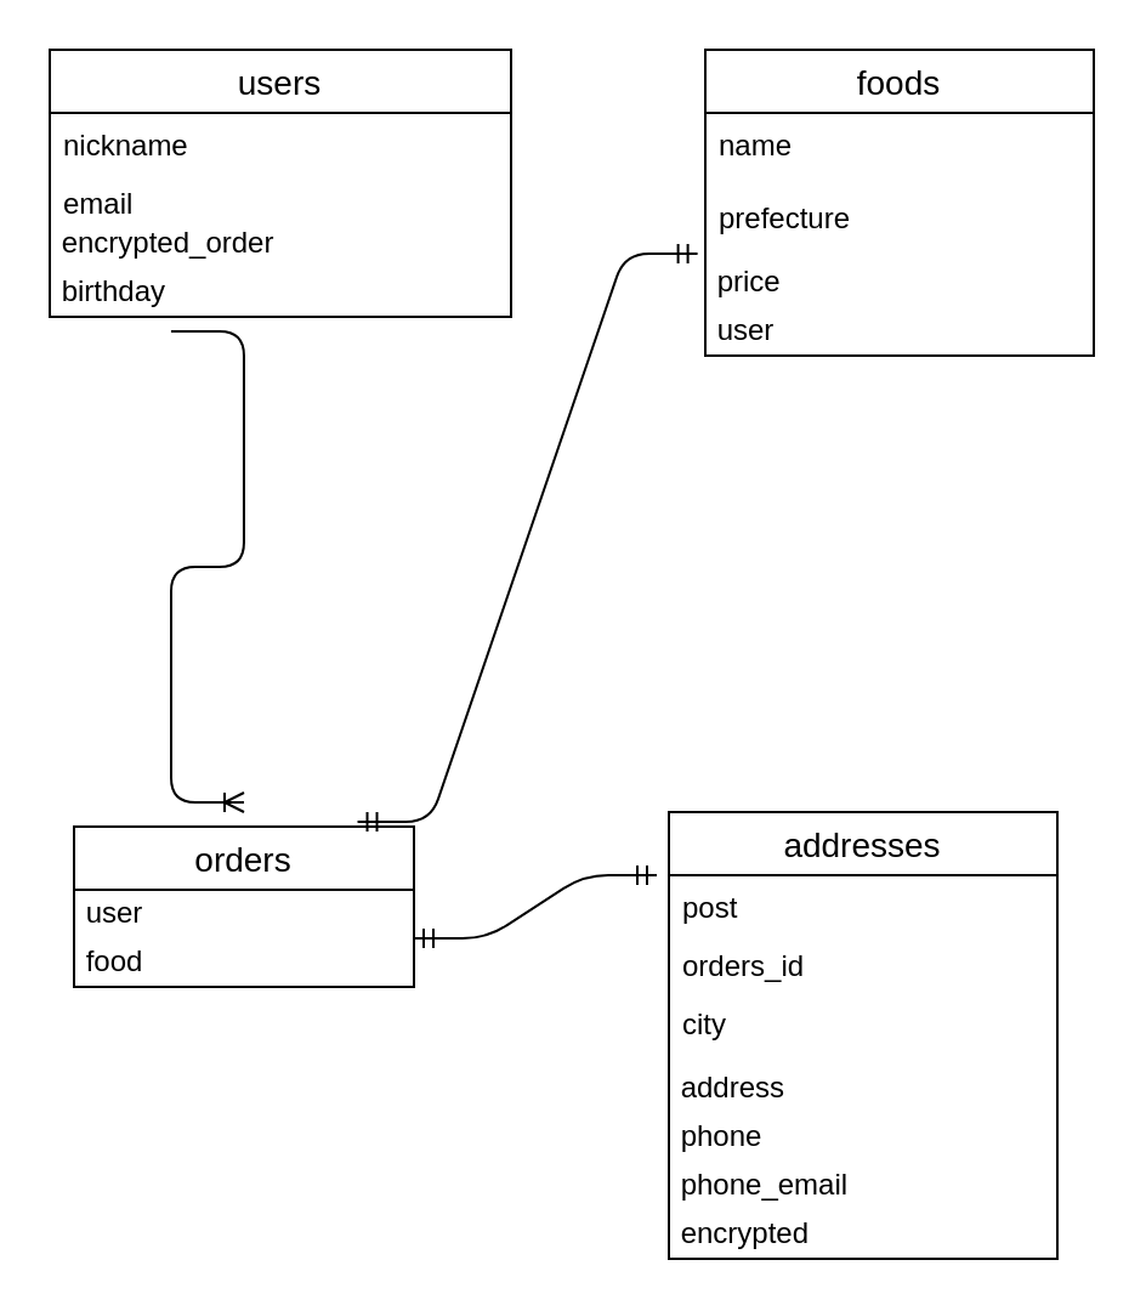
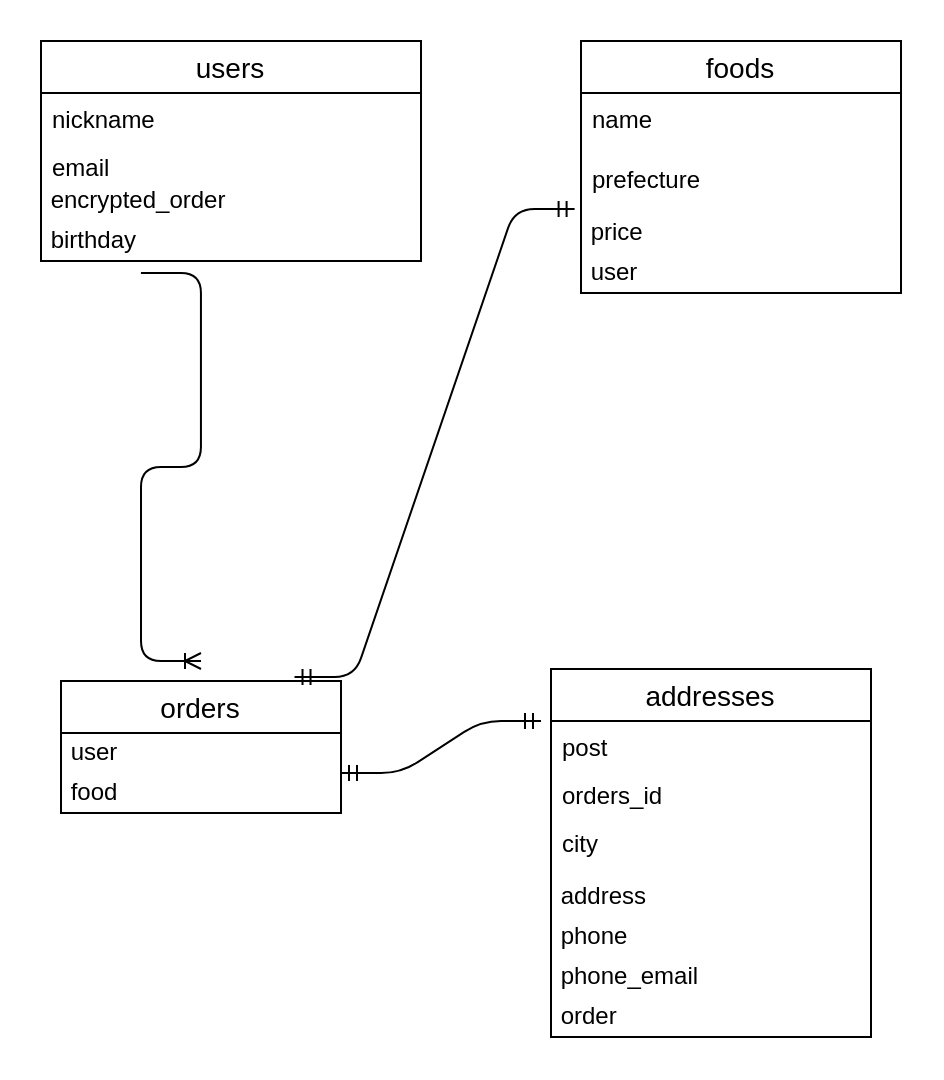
- <mxCell id="22" value="&amp;nbsp;encrypted" style="text;html=1;resizable=0;autosize=1;align=left;verticalAlign=middle;points=[];fillColor=none;strokeColor=none;rounded=0;" parent="15" vertex="1"><mxGeometry y="164" width="160" height="20" as="geometry" /></mxCell>
+ <mxCell id="22" value="&amp;nbsp;order" style="text;html=1;resizable=0;autosize=1;align=left;verticalAlign=middle;points=[];fillColor=none;strokeColor=none;rounded=0;" parent="15" vertex="1"><mxGeometry y="164" width="160" height="20" as="geometry" /></mxCell>
